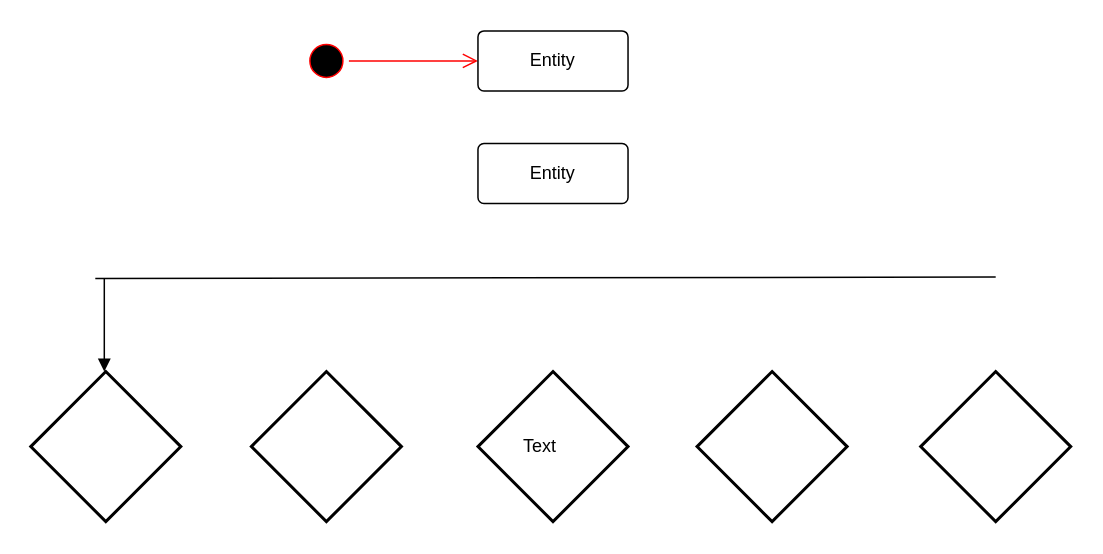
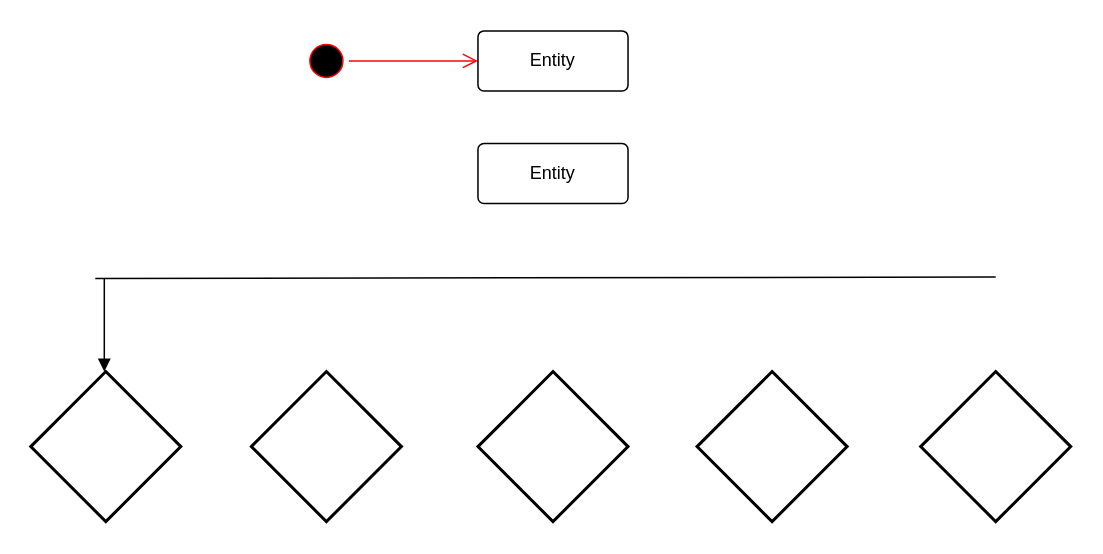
- <mxCell id="3" value="Text" style="text;html=1;align=center;verticalAlign=middle;resizable=0;points=[];autosize=1;strokeColor=none;fillColor=none;" vertex="1" parent="1"><mxGeometry x="334" y="282" width="50" height="30" as="geometry" /></mxCell>
